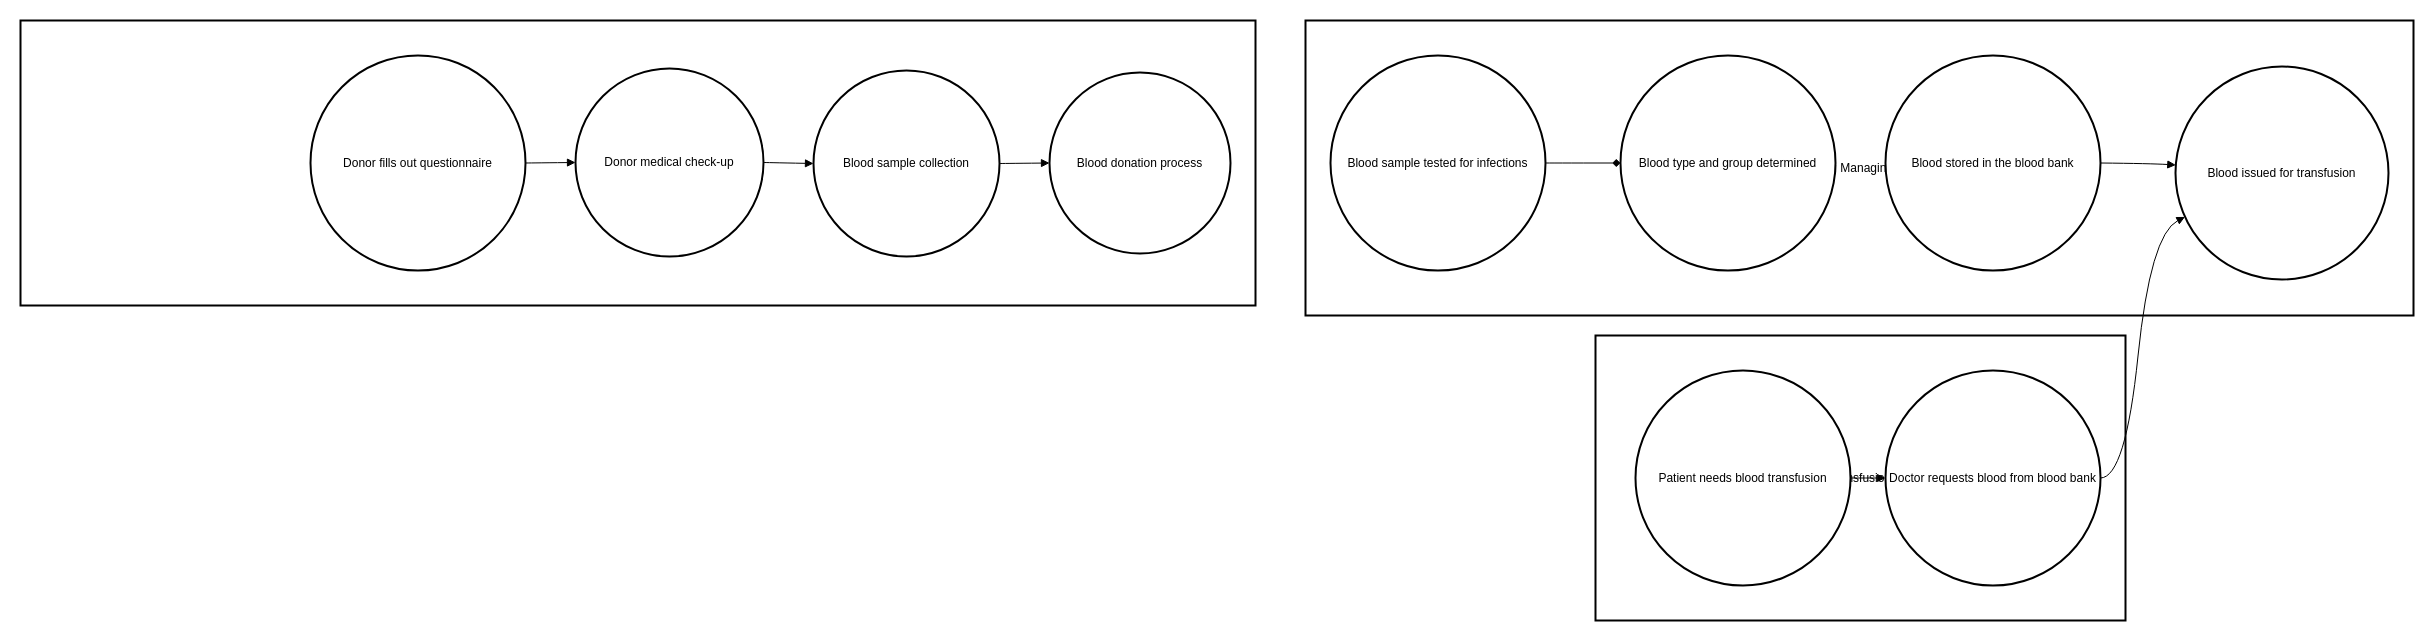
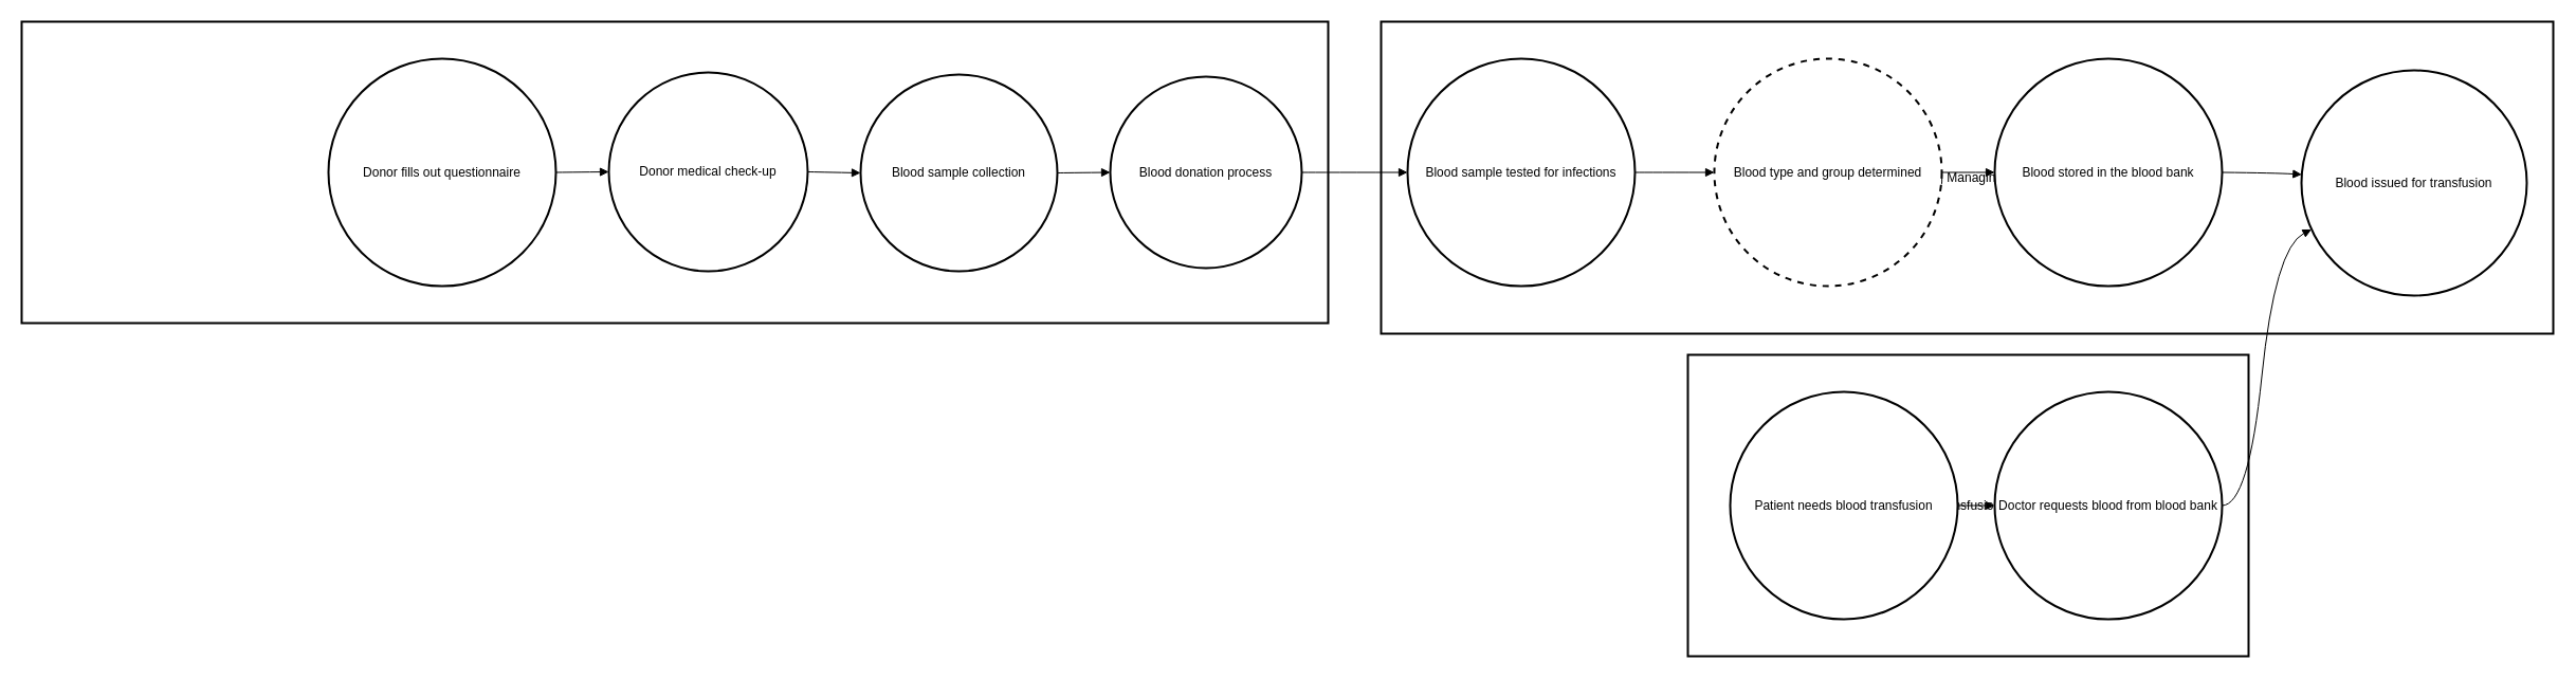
+ <mxCell id="18" value="" style="curved=1;startArrow=none;endArrow=block;exitX=1;exitY=0.5;entryX=0;entryY=0.5;" edge="1" parent="1" source="8" target="9"><mxGeometry relative="1" as="geometry"><Array as="points" /></mxGeometry></mxCell>
- <mxCell id="19" value="" style="curved=1;startArrow=none;endArrow=diamond;exitX=1;exitY=0.5;entryX=0;entryY=0.5;" edge="1" parent="1" source="9" target="10"><mxGeometry relative="1" as="geometry"><Array as="points" /></mxGeometry></mxCell>
+ <mxCell id="19" value="" style="curved=1;startArrow=none;endArrow=block;exitX=1;exitY=0.5;entryX=0;entryY=0.5;" edge="1" parent="1" source="9" target="10"><mxGeometry relative="1" as="geometry"><Array as="points" /></mxGeometry></mxCell>
- <mxCell id="10" value="Blood type and group determined" style="ellipse;aspect=fixed;strokeWidth=2;whiteSpace=wrap;" vertex="1" parent="1"><mxGeometry x="1620" y="55" width="215" height="215" as="geometry" /></mxCell>
+ <mxCell id="10" value="Blood type and group determined" style="ellipse;aspect=fixed;strokeWidth=2;whiteSpace=wrap;dashed=1;" vertex="1" parent="1"><mxGeometry x="1620" y="55" width="215" height="215" as="geometry" /></mxCell>
+ <mxCell id="20" value="" style="curved=1;startArrow=none;endArrow=block;exitX=1;exitY=0.5;entryX=0;entryY=0.5;" edge="1" parent="1" source="10" target="11"><mxGeometry relative="1" as="geometry"><Array as="points" /></mxGeometry></mxCell>
